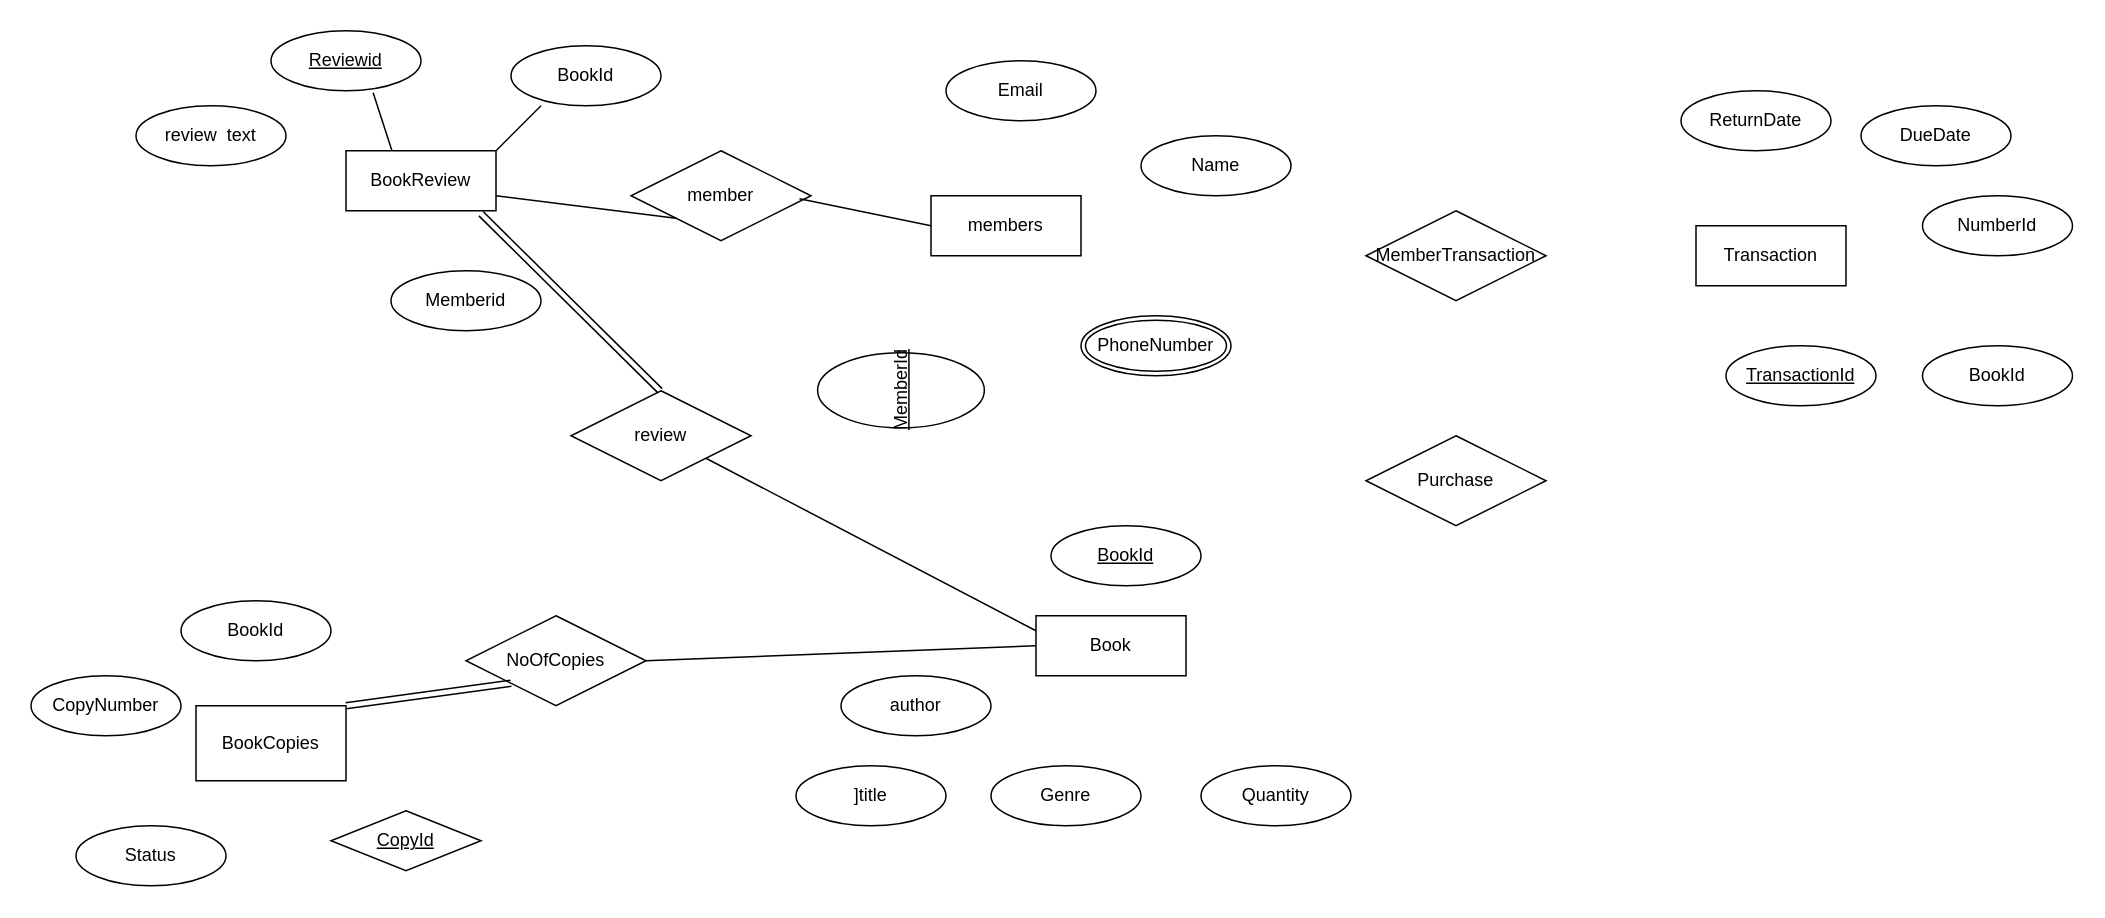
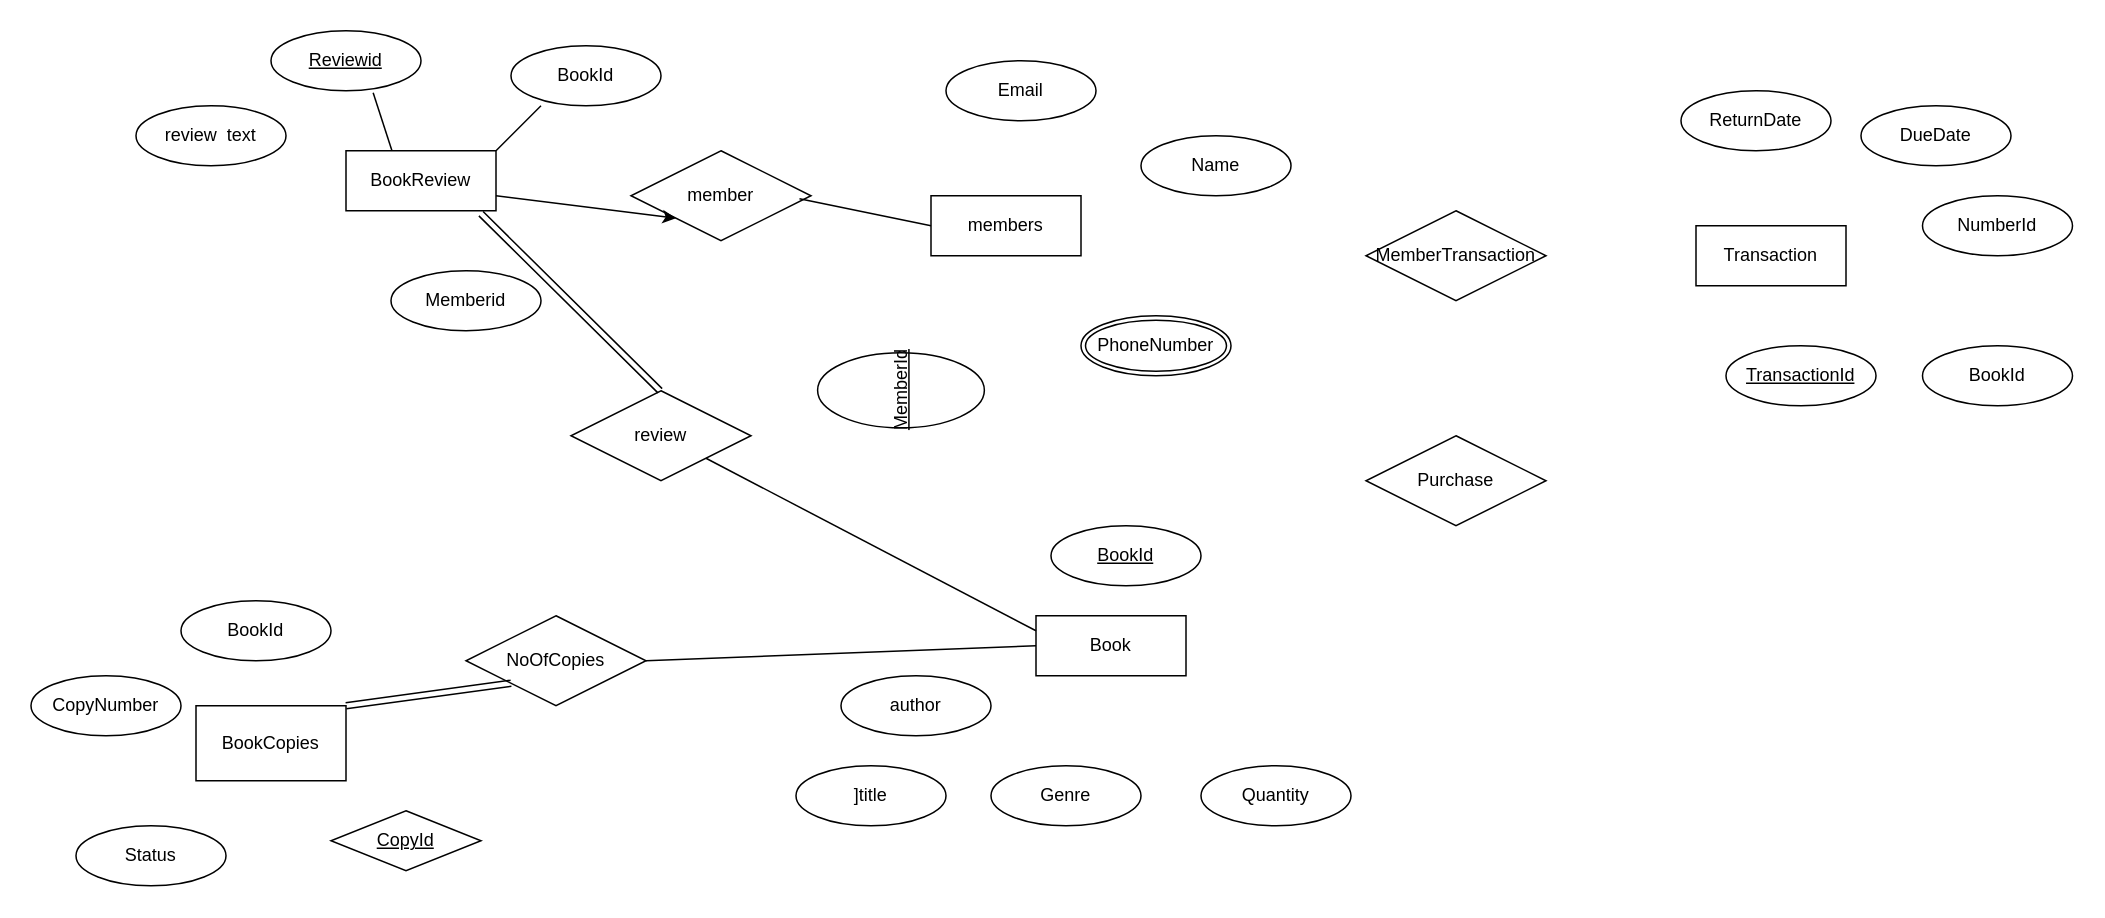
- <mxCell id="37" value="" style="endArrow=none;html=1;rounded=0;exitX=1;exitY=0.75;exitDx=0;exitDy=0;entryX=0;entryY=1;entryDx=0;entryDy=0;" edge="1" parent="1" source="8" target="12"><mxGeometry relative="1" as="geometry"><mxPoint x="360" y="140" as="sourcePoint" /><mxPoint x="430" y="140" as="targetPoint" /></mxGeometry></mxCell>
+ <mxCell id="37" value="" style="endArrow=classic;html=1;rounded=0;exitX=1;exitY=0.75;exitDx=0;exitDy=0;entryX=0;entryY=1;entryDx=0;entryDy=0;" edge="1" parent="1" source="8" target="12"><mxGeometry relative="1" as="geometry"><mxPoint x="360" y="140" as="sourcePoint" /><mxPoint x="430" y="140" as="targetPoint" /></mxGeometry></mxCell>
